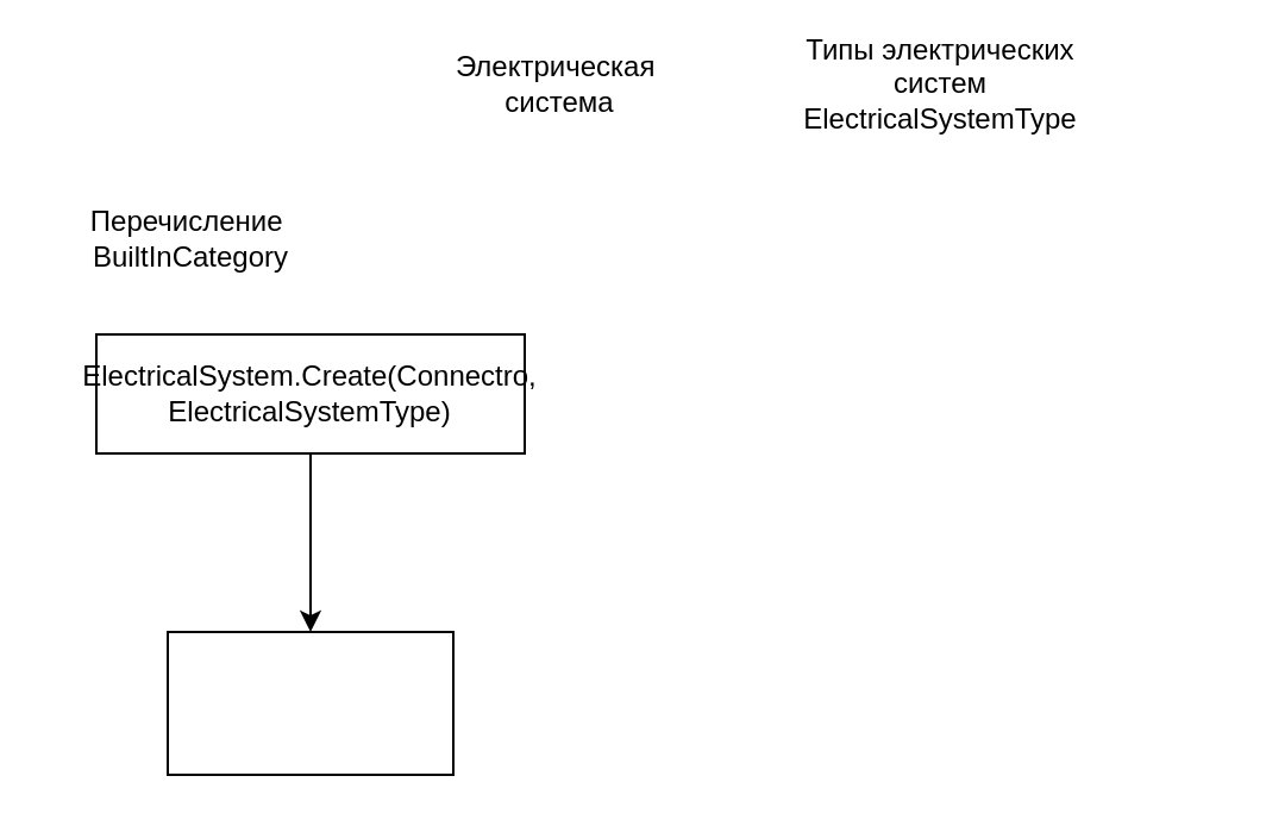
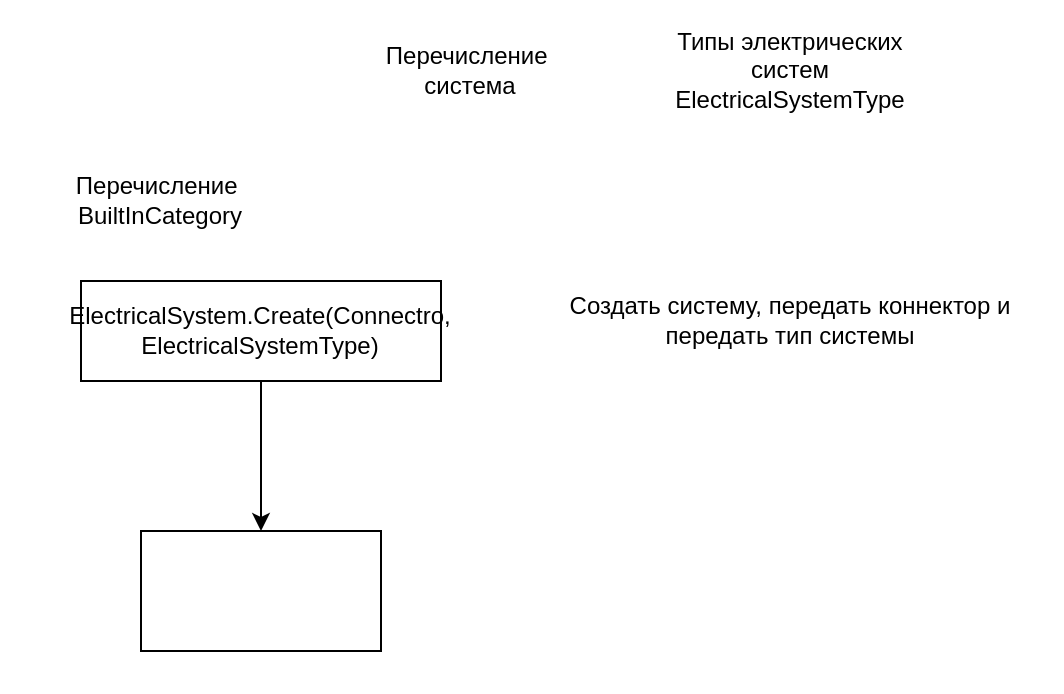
- <mxCell id="3" value="Электрическая&amp;nbsp;&lt;br&gt;система&lt;br&gt;" style="text;html=1;strokeColor=none;fillColor=none;align=center;verticalAlign=middle;whiteSpace=wrap;rounded=0;" vertex="1" parent="1"><mxGeometry x="190" y="20" width="90" height="30" as="geometry" /></mxCell>
+ <mxCell id="3" value="Перечисление&amp;nbsp;&lt;br&gt;система&lt;br&gt;" style="text;html=1;strokeColor=none;fillColor=none;align=center;verticalAlign=middle;whiteSpace=wrap;rounded=0;" vertex="1" parent="1"><mxGeometry x="190" y="20" width="90" height="30" as="geometry" /></mxCell>
+ <mxCell id="6" value="Создать систему, передать коннектор и передать тип системы" style="text;html=1;strokeColor=none;fillColor=none;align=center;verticalAlign=middle;whiteSpace=wrap;rounded=0;" vertex="1" parent="1"><mxGeometry x="280" y="140" width="230" height="40" as="geometry" /></mxCell>
